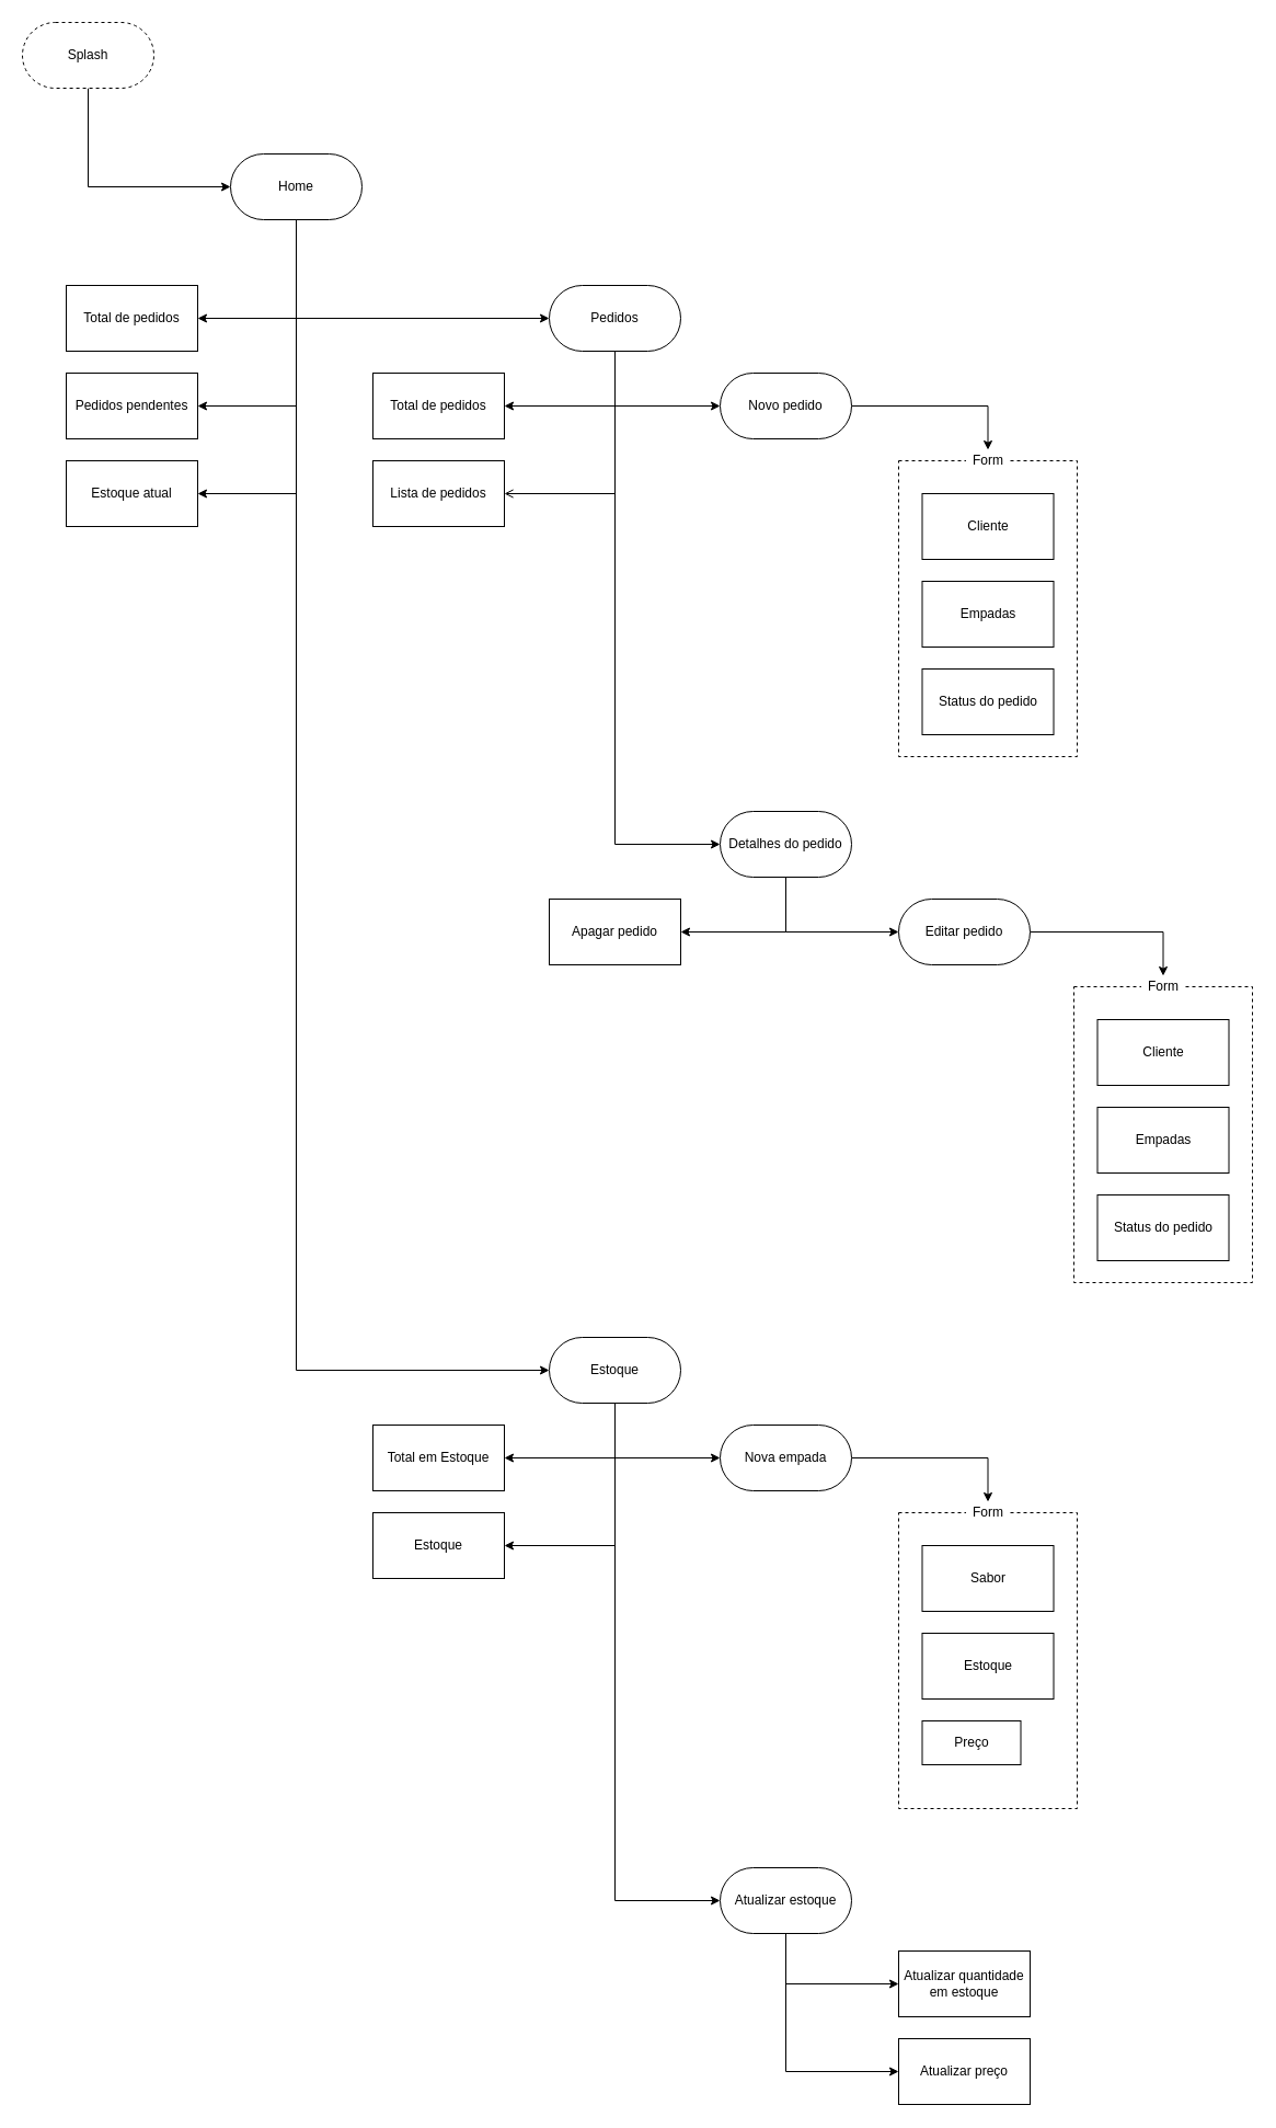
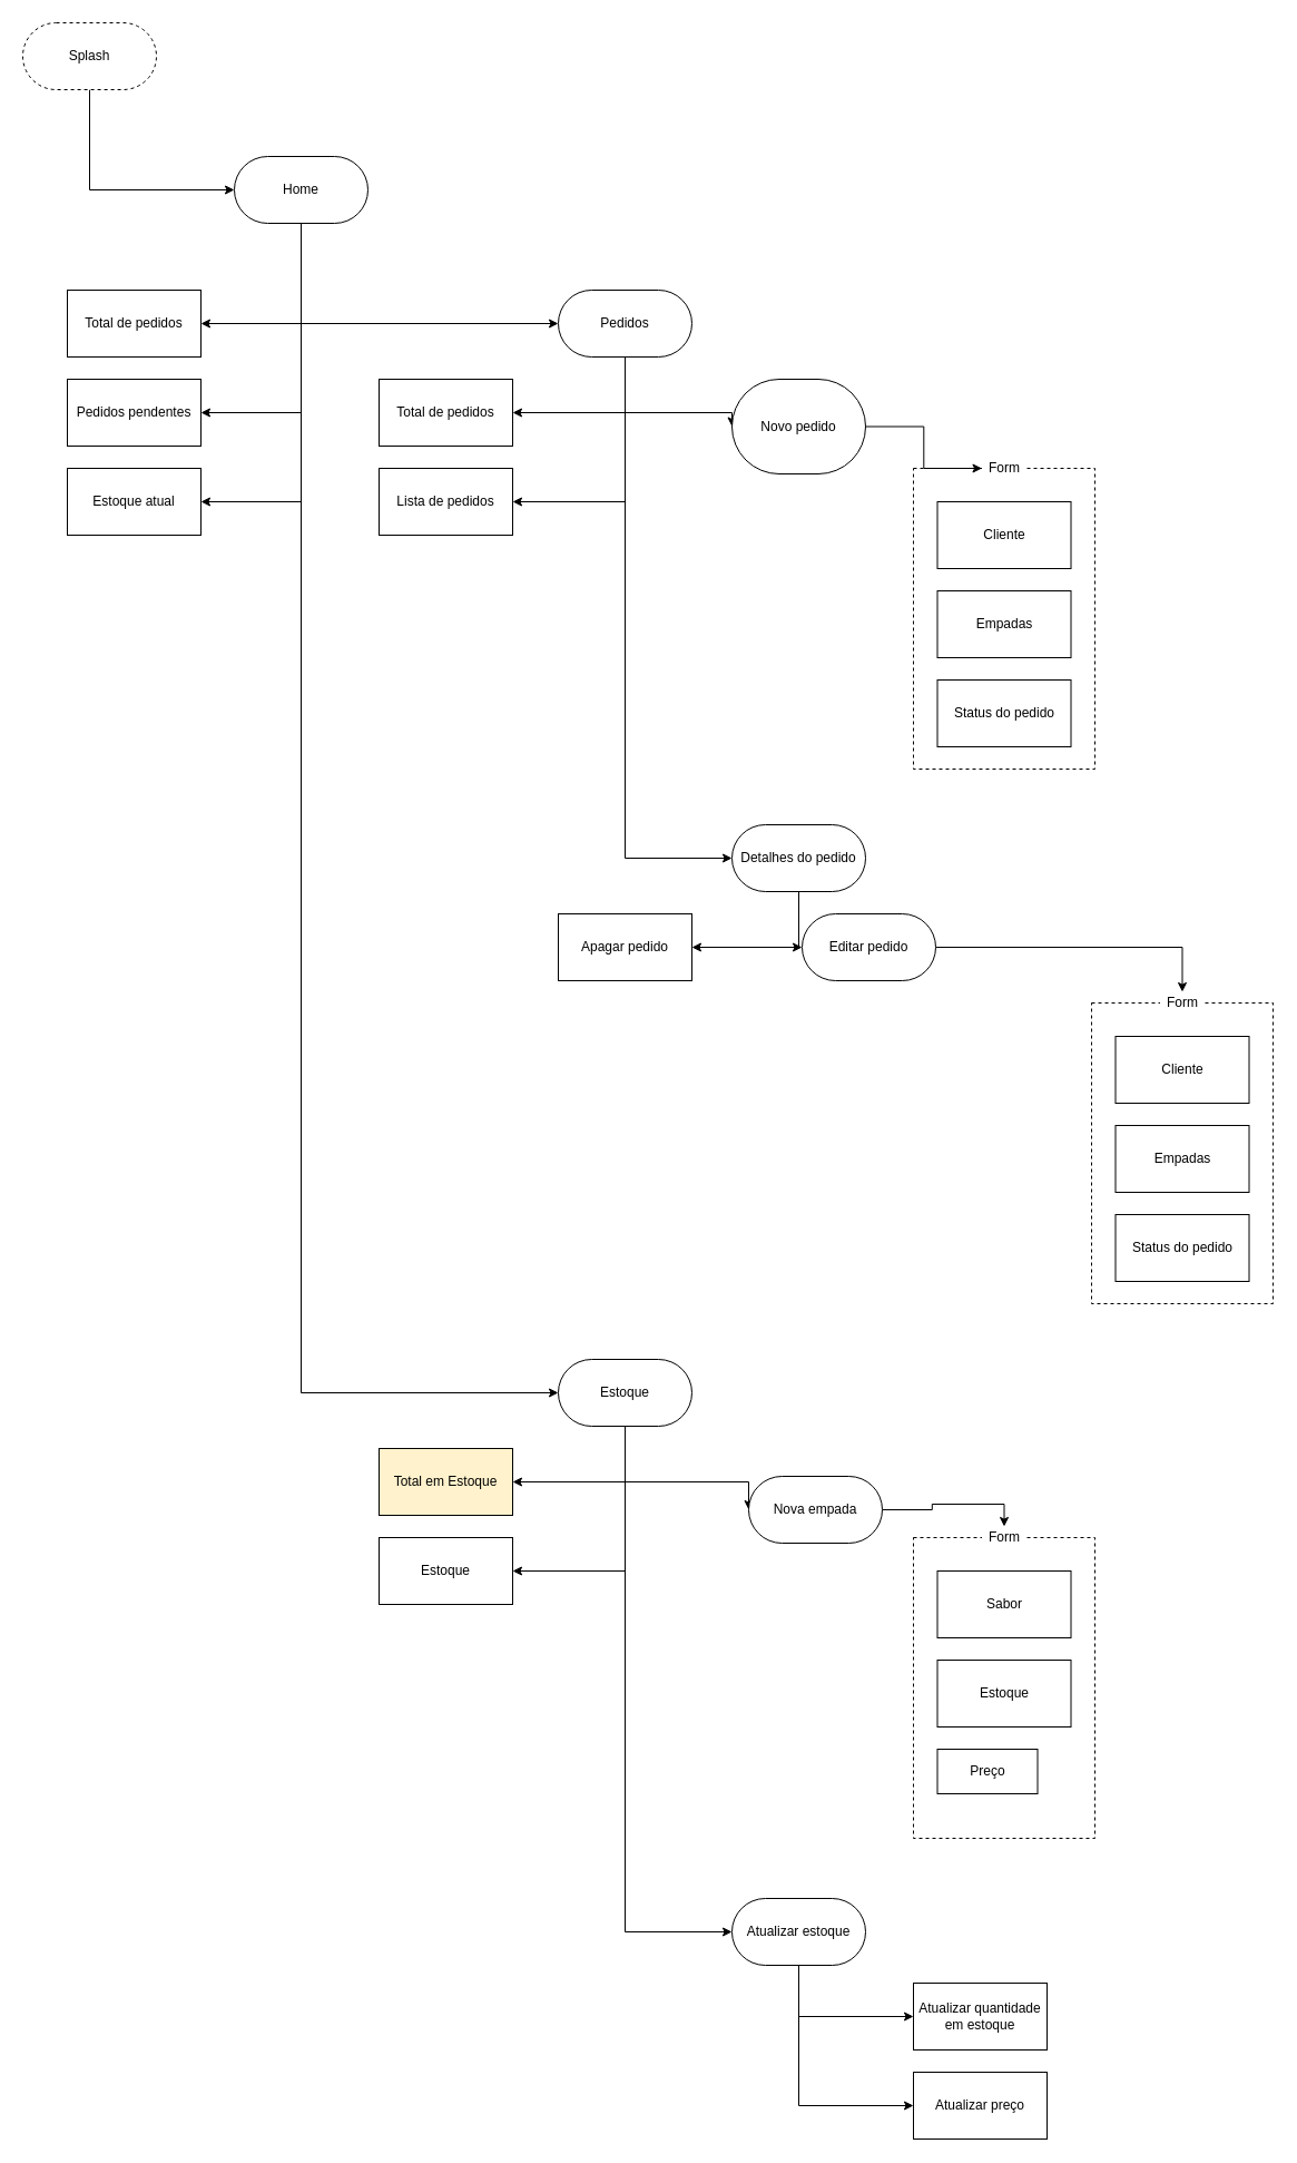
- <mxCell id="17" value="Novo pedido" style="rounded=1;whiteSpace=wrap;html=1;arcSize=50;" vertex="1" parent="1"><mxGeometry x="657" y="340" width="120" height="60" as="geometry" /></mxCell>
+ <mxCell id="17" value="Novo pedido" style="rounded=1;whiteSpace=wrap;html=1;arcSize=50;" vertex="1" parent="1"><mxGeometry x="657" y="340" width="120" height="85" as="geometry" /></mxCell>
- <mxCell id="14" style="edgeStyle=orthogonalEdgeStyle;rounded=0;orthogonalLoop=1;jettySize=auto;html=1;entryX=1;entryY=0.5;entryDx=0;entryDy=0;endArrow=open;" edge="1" parent="1" source="15" target="35"><mxGeometry relative="1" as="geometry"><Array as="points"><mxPoint x="561" y="450" /></Array></mxGeometry></mxCell>
+ <mxCell id="14" style="edgeStyle=orthogonalEdgeStyle;rounded=0;orthogonalLoop=1;jettySize=auto;html=1;entryX=1;entryY=0.5;entryDx=0;entryDy=0;" edge="1" parent="1" source="15" target="35"><mxGeometry relative="1" as="geometry"><Array as="points"><mxPoint x="561" y="450" /></Array></mxGeometry></mxCell>
- <mxCell id="42" value="Editar pedido" style="rounded=1;whiteSpace=wrap;html=1;arcSize=50;" vertex="1" parent="1"><mxGeometry x="820" y="820" width="120" height="60" as="geometry" /></mxCell>
+ <mxCell id="42" value="Editar pedido" style="rounded=1;whiteSpace=wrap;html=1;arcSize=50;" vertex="1" parent="1"><mxGeometry x="720" y="820" width="120" height="60" as="geometry" /></mxCell>
- <mxCell id="48" value="Total em Estoque" style="rounded=0;whiteSpace=wrap;html=1;" vertex="1" parent="1"><mxGeometry x="340" y="1300" width="120" height="60" as="geometry" /></mxCell>
+ <mxCell id="48" value="Total em Estoque" style="rounded=0;whiteSpace=wrap;html=1;fillColor=#fff2cc;" vertex="1" parent="1"><mxGeometry x="340" y="1300" width="120" height="60" as="geometry" /></mxCell>
- <mxCell id="30" value="Nova empada" style="rounded=1;whiteSpace=wrap;html=1;arcSize=50;" vertex="1" parent="1"><mxGeometry x="657" y="1300" width="120" height="60" as="geometry" /></mxCell>
+ <mxCell id="30" value="Nova empada" style="rounded=1;whiteSpace=wrap;html=1;arcSize=50;" vertex="1" parent="1"><mxGeometry x="672" y="1325" width="120" height="60" as="geometry" /></mxCell>
